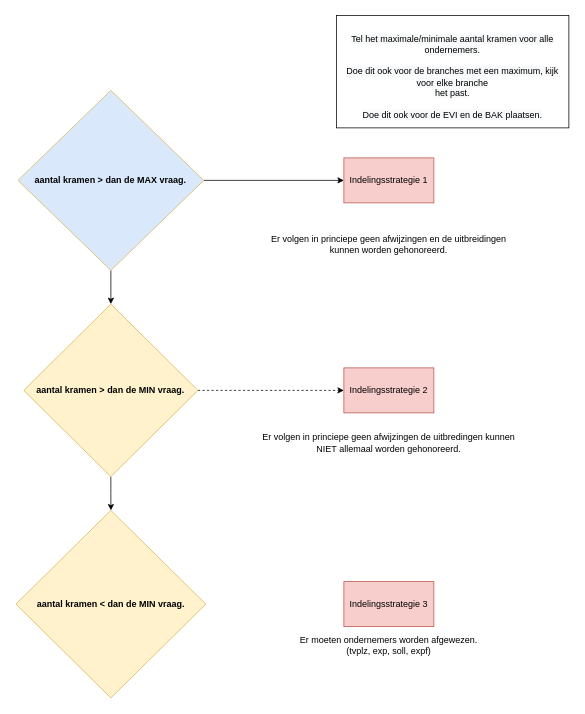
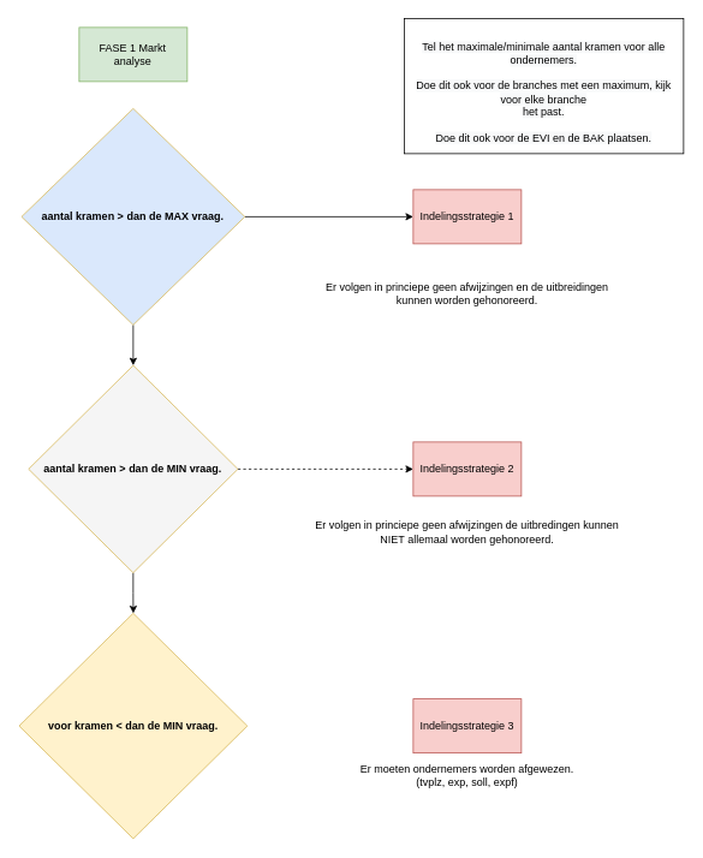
+ <mxCell id="2" value="FASE 1 Markt analyse" style="rounded=0;whiteSpace=wrap;html=1;fillColor=#d5e8d4;strokeColor=#82b366;" parent="1" vertex="1"><mxGeometry x="87.33" y="30" width="120" height="60" as="geometry" /></mxCell>
- <mxCell id="9" value="&lt;b&gt;aantal kramen &amp;gt; dan de MIN vraag.&lt;/b&gt;&lt;br&gt;" style="rhombus;whiteSpace=wrap;html=1;rounded=0;fillColor=#fff2cc;strokeColor=#d6b656;" parent="1" vertex="1"><mxGeometry x="31.21" y="405" width="232.23" height="230" as="geometry" /></mxCell>
+ <mxCell id="9" value="&lt;b&gt;aantal kramen &amp;gt; dan de MIN vraag.&lt;/b&gt;&lt;br&gt;" style="rhombus;whiteSpace=wrap;html=1;rounded=0;fillColor=#f5f5f5;strokeColor=#d6b656;" parent="1" vertex="1"><mxGeometry x="31.21" y="405" width="232.23" height="230" as="geometry" /></mxCell>
- <mxCell id="12" value="&lt;b&gt;aantal kramen &amp;lt; dan de MIN vraag.&lt;/b&gt;" style="rhombus;whiteSpace=wrap;html=1;rounded=0;fillColor=#fff2cc;strokeColor=#d6b656;" parent="1" vertex="1"><mxGeometry x="20.77" y="680" width="253.12" height="250" as="geometry" /></mxCell>
+ <mxCell id="12" value="&lt;b&gt;voor kramen &amp;lt; dan de MIN vraag.&lt;/b&gt;" style="rhombus;whiteSpace=wrap;html=1;rounded=0;fillColor=#fff2cc;strokeColor=#d6b656;" parent="1" vertex="1"><mxGeometry x="20.77" y="680" width="253.12" height="250" as="geometry" /></mxCell>
